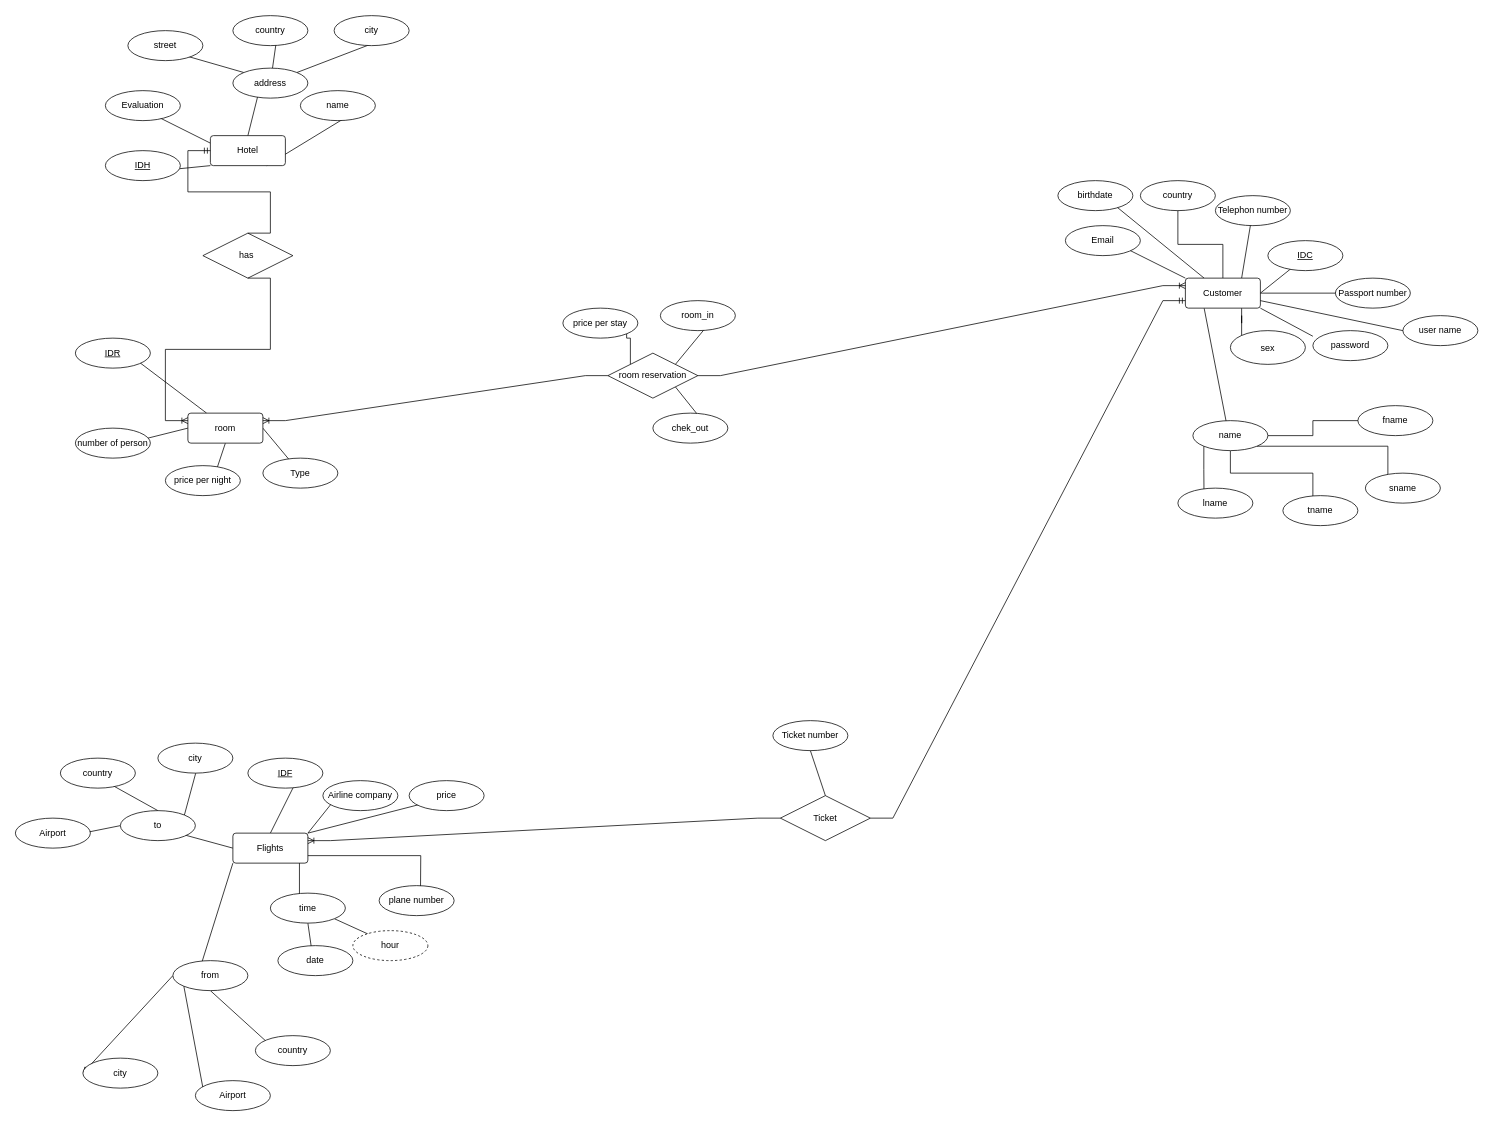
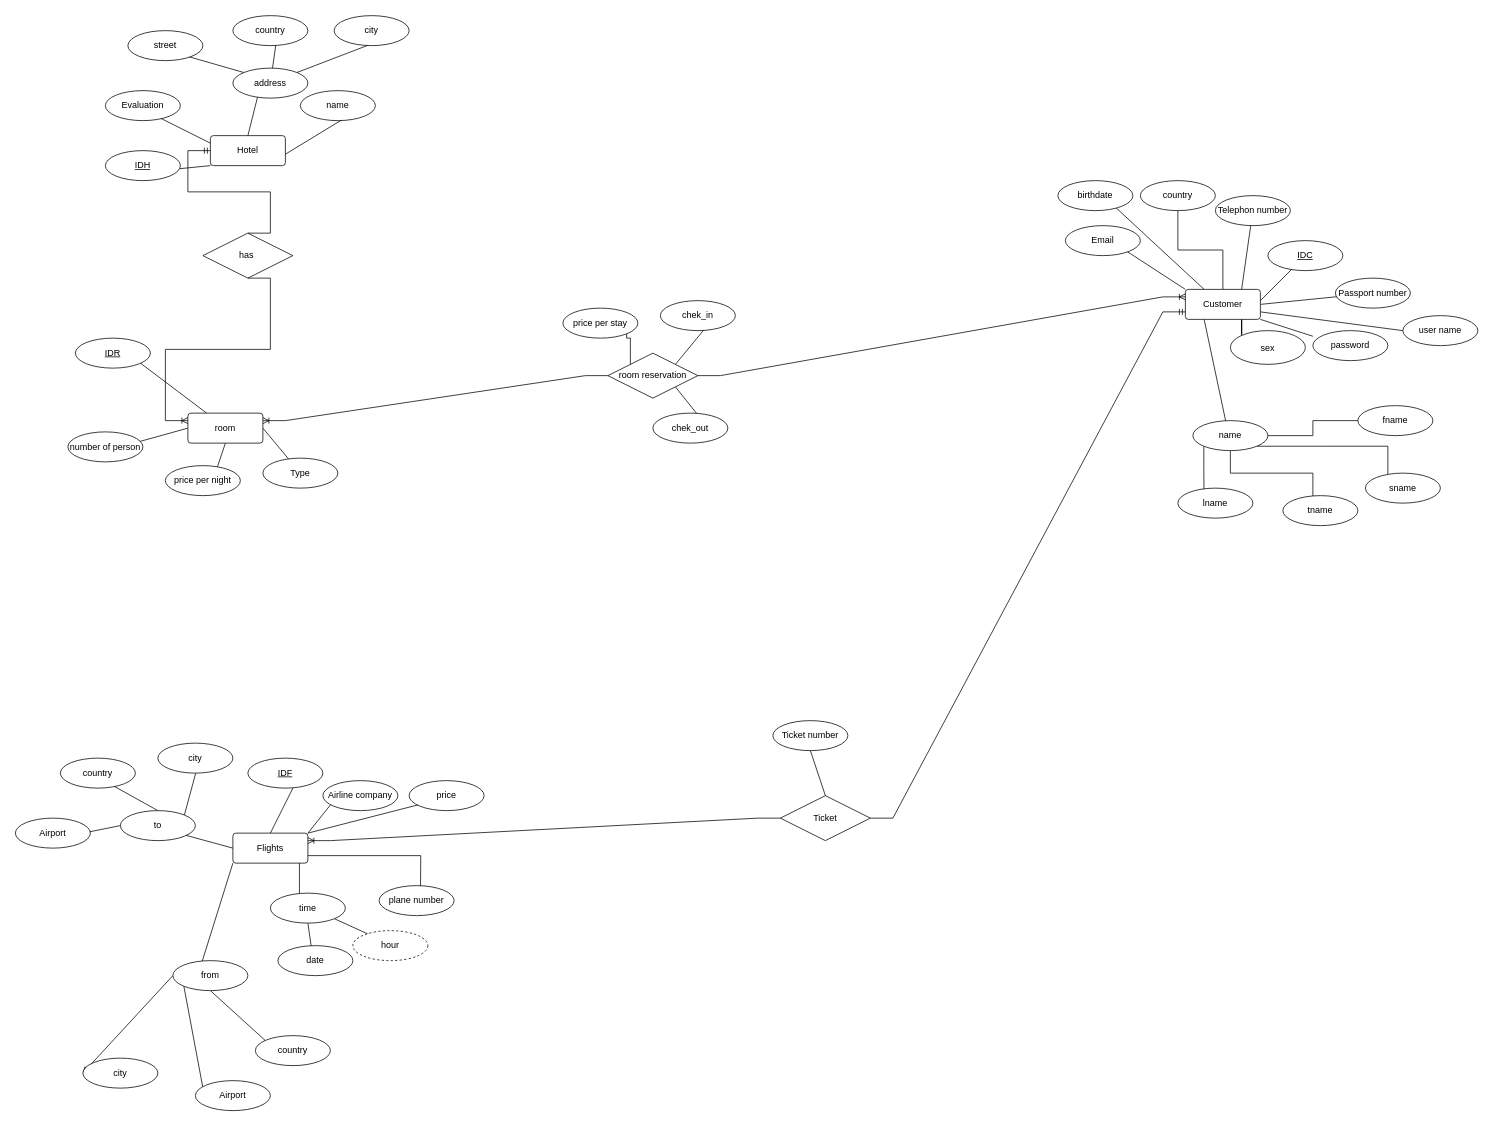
- <mxCell id="17" value="Customer" style="rounded=1;arcSize=10;whiteSpace=wrap;html=1;align=center;" parent="1" vertex="1"><mxGeometry x="1580" y="370" width="100" height="40" as="geometry" /></mxCell>
+ <mxCell id="17" value="Customer" style="rounded=1;arcSize=10;whiteSpace=wrap;html=1;align=center;" parent="1" vertex="1"><mxGeometry x="1580" y="385" width="100" height="40" as="geometry" /></mxCell>
- <mxCell id="81" value="room_in" style="ellipse;whiteSpace=wrap;html=1;align=center;strokeWidth=1;" parent="1" vertex="1"><mxGeometry x="880" y="400" width="100" height="40" as="geometry" /></mxCell>
+ <mxCell id="81" value="chek_in" style="ellipse;whiteSpace=wrap;html=1;align=center;strokeWidth=1;" parent="1" vertex="1"><mxGeometry x="880" y="400" width="100" height="40" as="geometry" /></mxCell>
- <mxCell id="49" value="number of person" style="ellipse;whiteSpace=wrap;html=1;align=center;strokeWidth=1;" parent="1" vertex="1"><mxGeometry x="100" y="570" width="100" height="40" as="geometry" /></mxCell>
+ <mxCell id="49" value="number of person" style="ellipse;whiteSpace=wrap;html=1;align=center;strokeWidth=1;" parent="1" vertex="1"><mxGeometry x="90" y="575" width="100" height="40" as="geometry" /></mxCell>
